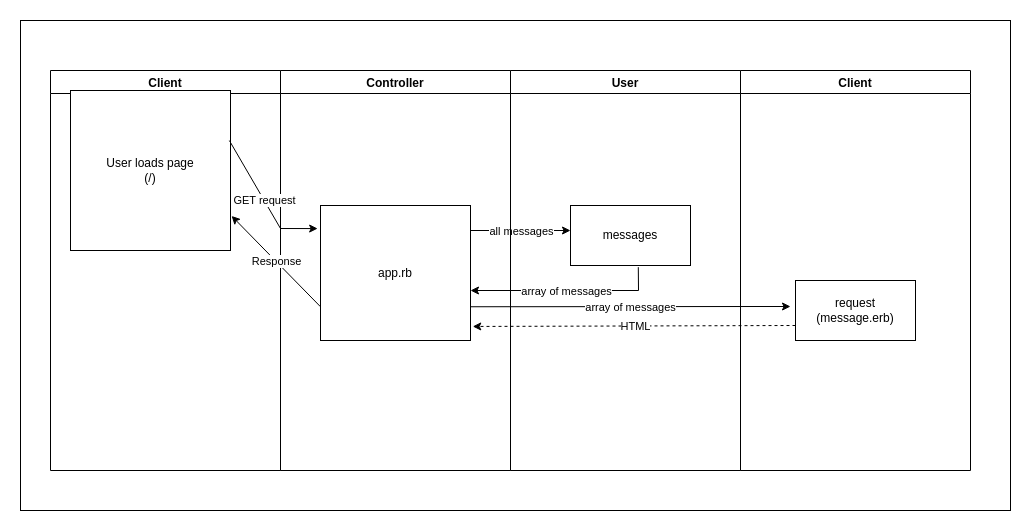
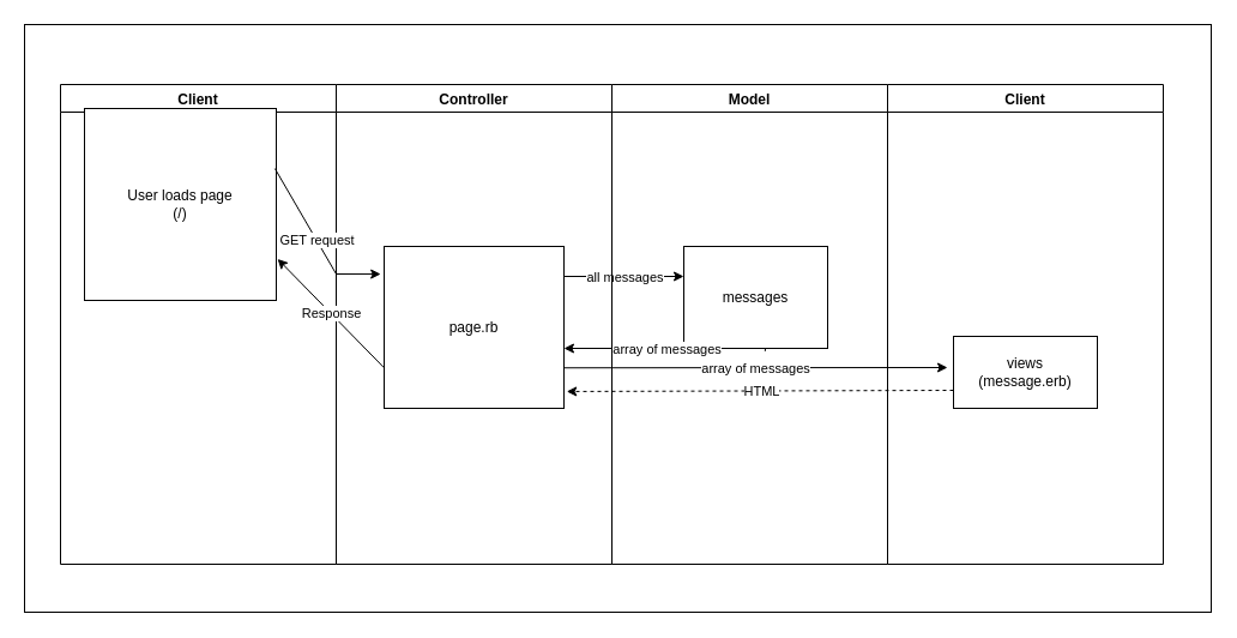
- <mxCell id="9" value="User" style="swimlane;" vertex="1" parent="1"><mxGeometry x="510" y="70" width="230" height="400" as="geometry" /></mxCell>
+ <mxCell id="9" value="Model" style="swimlane;" vertex="1" parent="1"><mxGeometry x="510" y="70" width="230" height="400" as="geometry" /></mxCell>
- <mxCell id="10" value="messages" style="rounded=0;whiteSpace=wrap;html=1;" vertex="1" parent="9"><mxGeometry x="60" y="135" width="120" height="60" as="geometry" /></mxCell>
+ <mxCell id="10" value="messages" style="rounded=0;whiteSpace=wrap;html=1;" vertex="1" parent="9"><mxGeometry x="60" y="135" width="120" height="85" as="geometry" /></mxCell>
- <mxCell id="6" value="app.rb" style="rounded=0;whiteSpace=wrap;html=1;" vertex="1" parent="5"><mxGeometry x="40" y="135" width="150" height="135" as="geometry" /></mxCell>
+ <mxCell id="6" value="page.rb" style="rounded=0;whiteSpace=wrap;html=1;" vertex="1" parent="5"><mxGeometry x="40" y="135" width="150" height="135" as="geometry" /></mxCell>
- <mxCell id="12" value="request&lt;br&gt;(message.erb)" style="rounded=0;whiteSpace=wrap;html=1;" vertex="1" parent="11"><mxGeometry x="55" y="210" width="120" height="60" as="geometry" /></mxCell>
+ <mxCell id="12" value="views&lt;br&gt;(message.erb)" style="rounded=0;whiteSpace=wrap;html=1;" vertex="1" parent="11"><mxGeometry x="55" y="210" width="120" height="60" as="geometry" /></mxCell>
